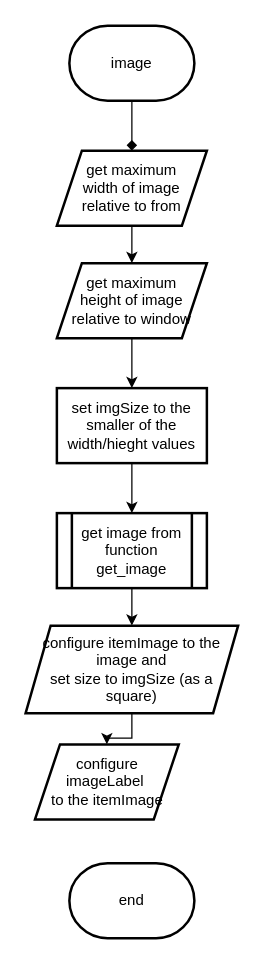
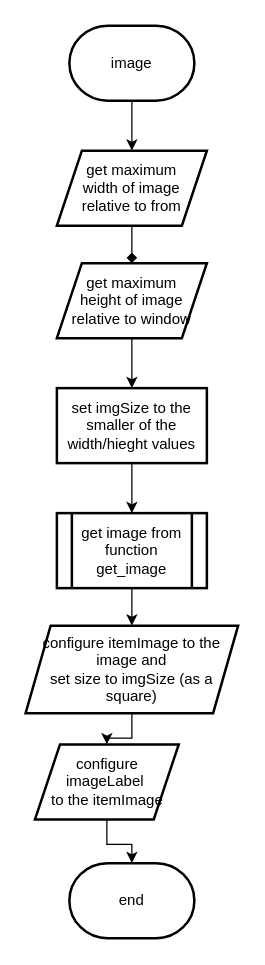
- <mxCell id="2" value="" style="edgeStyle=orthogonalEdgeStyle;rounded=0;orthogonalLoop=1;jettySize=auto;html=1;endArrow=diamond;" edge="1" parent="1" source="3" target="6"><mxGeometry relative="1" as="geometry" /></mxCell>
+ <mxCell id="2" value="" style="edgeStyle=orthogonalEdgeStyle;rounded=0;orthogonalLoop=1;jettySize=auto;html=1;" edge="1" parent="1" source="3" target="6"><mxGeometry relative="1" as="geometry" /></mxCell>
- <mxCell id="5" value="" style="edgeStyle=orthogonalEdgeStyle;rounded=0;orthogonalLoop=1;jettySize=auto;html=1;" edge="1" parent="1" source="6" target="8"><mxGeometry relative="1" as="geometry" /></mxCell>
+ <mxCell id="5" value="" style="edgeStyle=orthogonalEdgeStyle;rounded=0;orthogonalLoop=1;jettySize=auto;html=1;endArrow=diamond;" edge="1" parent="1" source="6" target="8"><mxGeometry relative="1" as="geometry" /></mxCell>
+ <mxCell id="16" style="edgeStyle=orthogonalEdgeStyle;rounded=0;orthogonalLoop=1;jettySize=auto;html=1;entryX=0.5;entryY=0;entryDx=0;entryDy=0;entryPerimeter=0;" edge="1" parent="1" source="15" target="4"><mxGeometry relative="1" as="geometry" /></mxCell>
